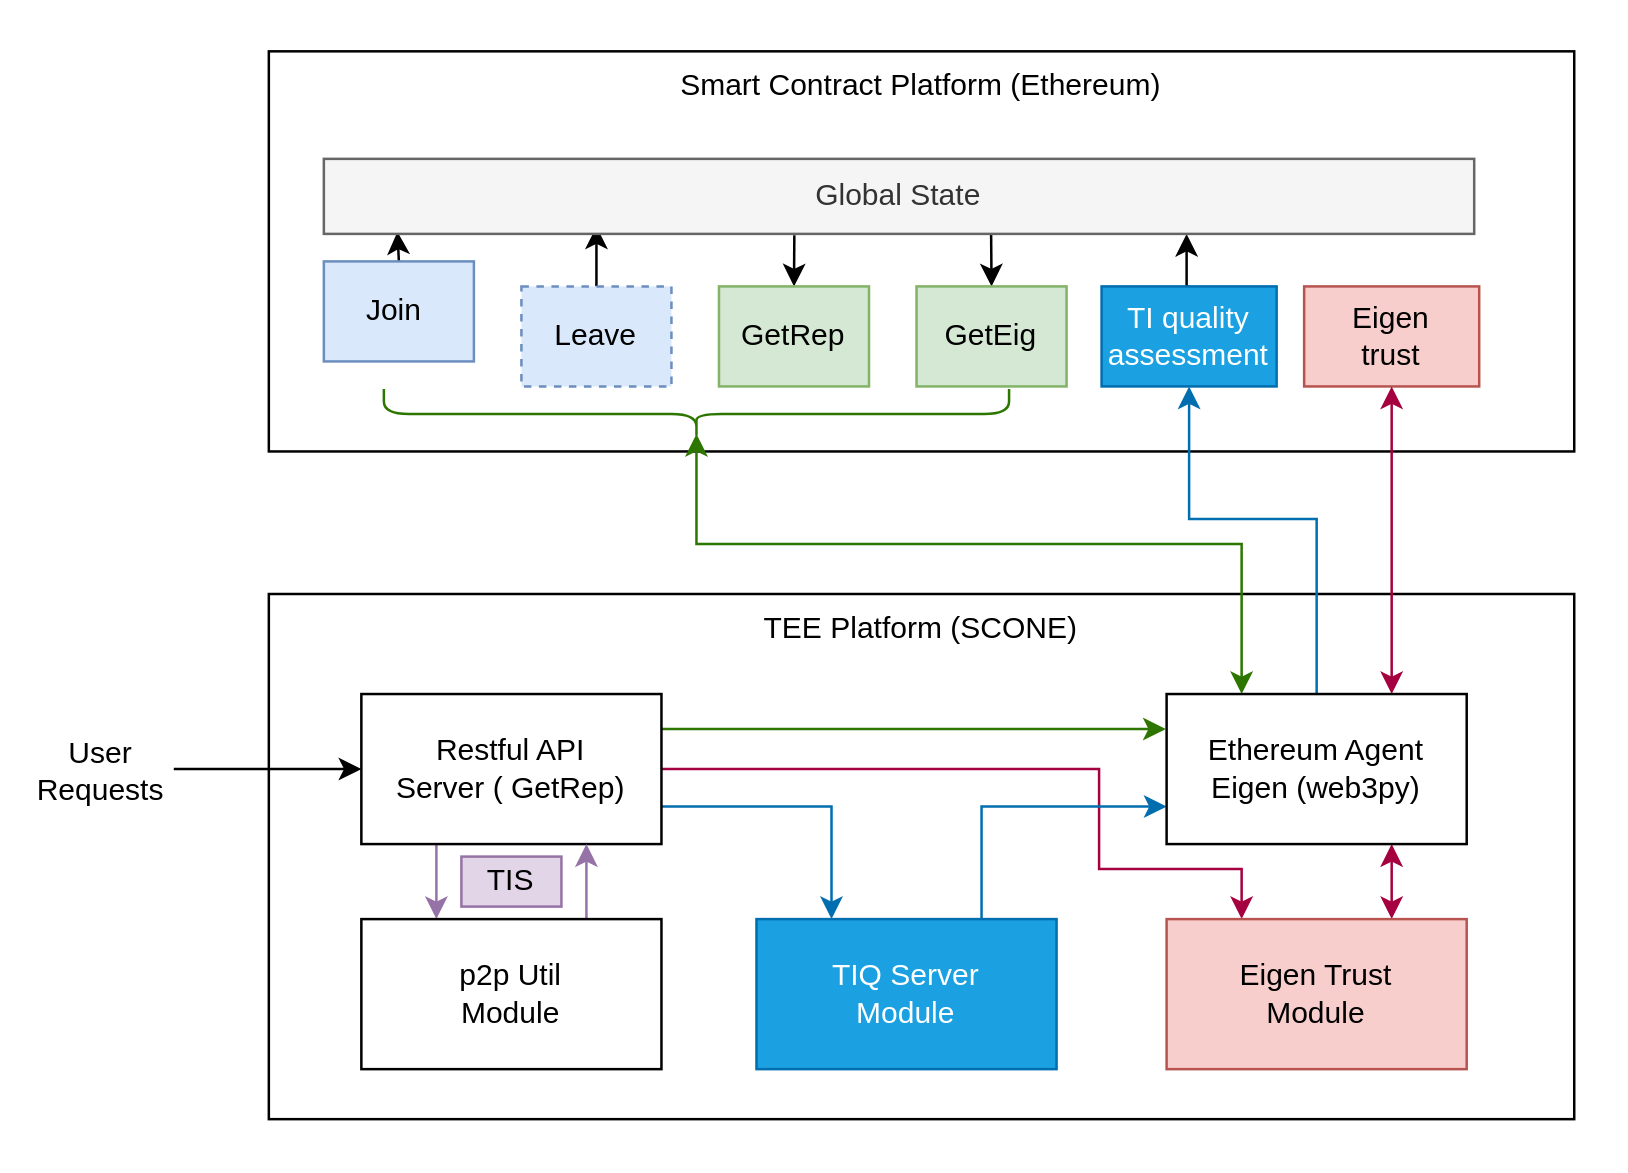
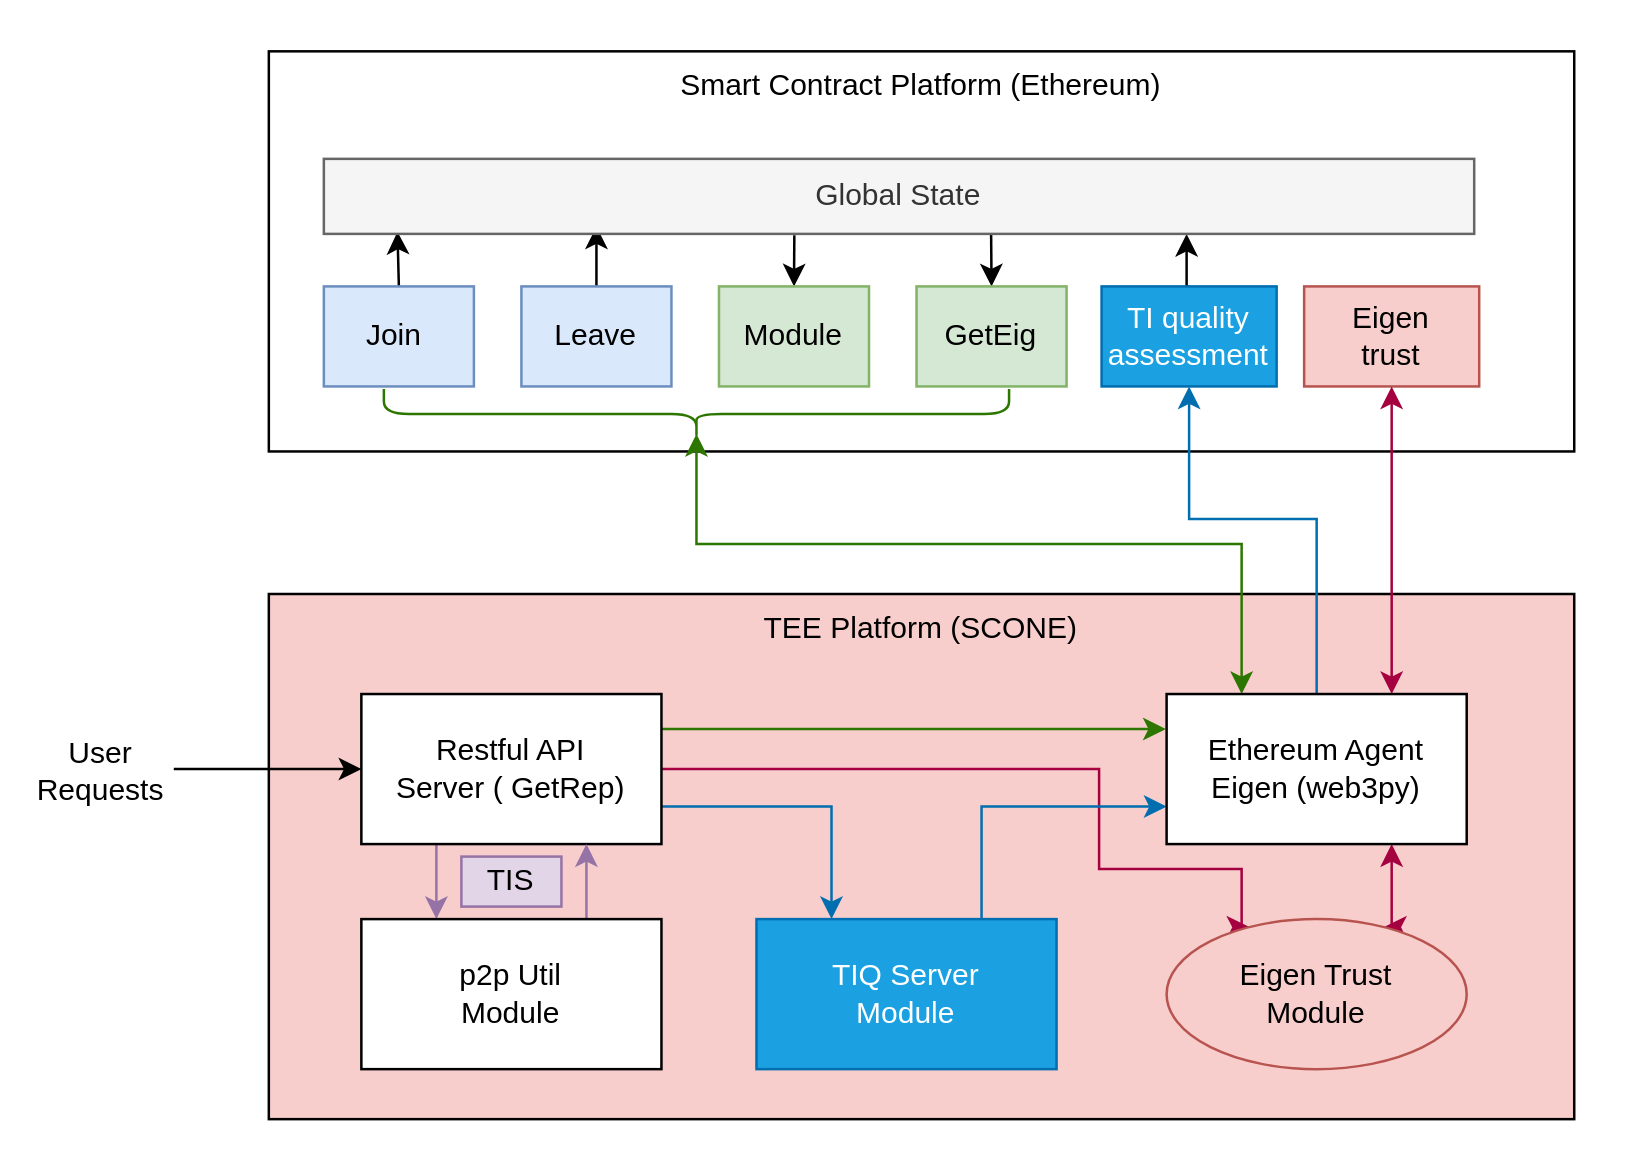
- <mxCell id="5" value="Join&amp;nbsp;" style="rounded=0;whiteSpace=wrap;html=1;align=center;fillColor=#dae8fc;strokeColor=#6c8ebf;" parent="1" vertex="1"><mxGeometry x="129" y="104" width="60" height="40" as="geometry" /></mxCell>
+ <mxCell id="5" value="Join&amp;nbsp;" style="rounded=0;whiteSpace=wrap;html=1;align=center;fillColor=#dae8fc;strokeColor=#6c8ebf;" parent="1" vertex="1"><mxGeometry x="129" y="114" width="60" height="40" as="geometry" /></mxCell>
- <mxCell id="7" value="Leave" style="rounded=0;whiteSpace=wrap;html=1;align=center;fillColor=#dae8fc;strokeColor=#6c8ebf;dashed=1;" parent="1" vertex="1"><mxGeometry x="208" y="114" width="60" height="40" as="geometry" /></mxCell>
+ <mxCell id="7" value="Leave" style="rounded=0;whiteSpace=wrap;html=1;align=center;fillColor=#dae8fc;strokeColor=#6c8ebf;" parent="1" vertex="1"><mxGeometry x="208" y="114" width="60" height="40" as="geometry" /></mxCell>
- <mxCell id="9" value="GetRep" style="rounded=0;whiteSpace=wrap;html=1;align=center;fillColor=#d5e8d4;strokeColor=#82b366;" parent="1" vertex="1"><mxGeometry x="287" y="114" width="60" height="40" as="geometry" /></mxCell>
+ <mxCell id="9" value="Module" style="rounded=0;whiteSpace=wrap;html=1;align=center;fillColor=#d5e8d4;strokeColor=#82b366;" parent="1" vertex="1"><mxGeometry x="287" y="114" width="60" height="40" as="geometry" /></mxCell>
- <mxCell id="3" value="TEE Platform (SCONE)" style="rounded=0;whiteSpace=wrap;html=1;align=center;verticalAlign=top;" parent="1" vertex="1"><mxGeometry x="107" y="237" width="522" height="210" as="geometry" /></mxCell>
+ <mxCell id="3" value="TEE Platform (SCONE)" style="rounded=0;whiteSpace=wrap;html=1;align=center;verticalAlign=top;fillColor=#f8cecc;" parent="1" vertex="1"><mxGeometry x="107" y="237" width="522" height="210" as="geometry" /></mxCell>
- <mxCell id="23" value="Eigen Trust&lt;br&gt;Module" style="rounded=0;whiteSpace=wrap;html=1;align=center;fillColor=#f8cecc;strokeColor=#b85450;" parent="1" vertex="1"><mxGeometry x="466" y="367" width="120" height="60" as="geometry" /></mxCell>
+ <mxCell id="23" value="Eigen Trust&lt;br&gt;Module" style="ellipse;whiteSpace=wrap;html=1;align=center;fillColor=#f8cecc;strokeColor=#b85450;" parent="1" vertex="1"><mxGeometry x="466" y="367" width="120" height="60" as="geometry" /></mxCell>
